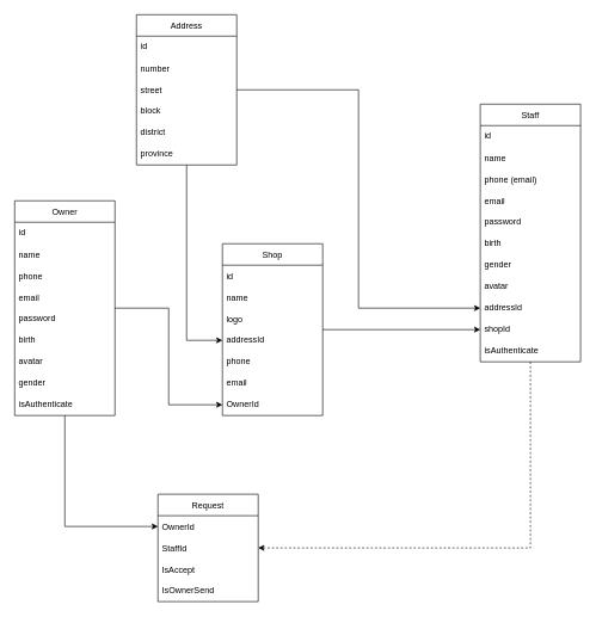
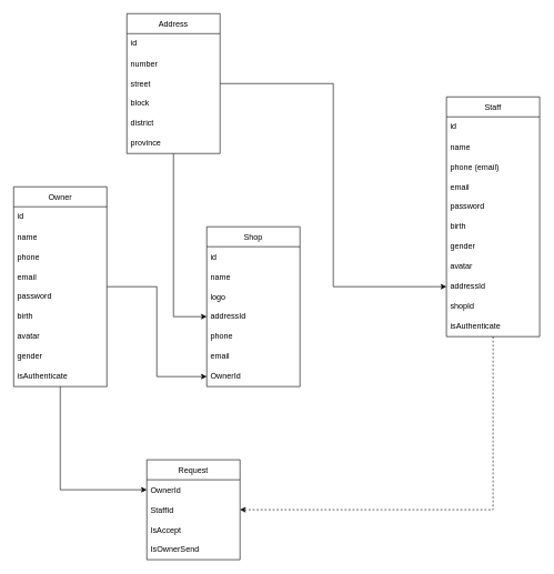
- <mxCell id="23" style="edgeStyle=orthogonalEdgeStyle;rounded=0;orthogonalLoop=1;jettySize=auto;html=1;" edge="1" parent="1" source="24" target="43"><mxGeometry relative="1" as="geometry" /></mxCell>
